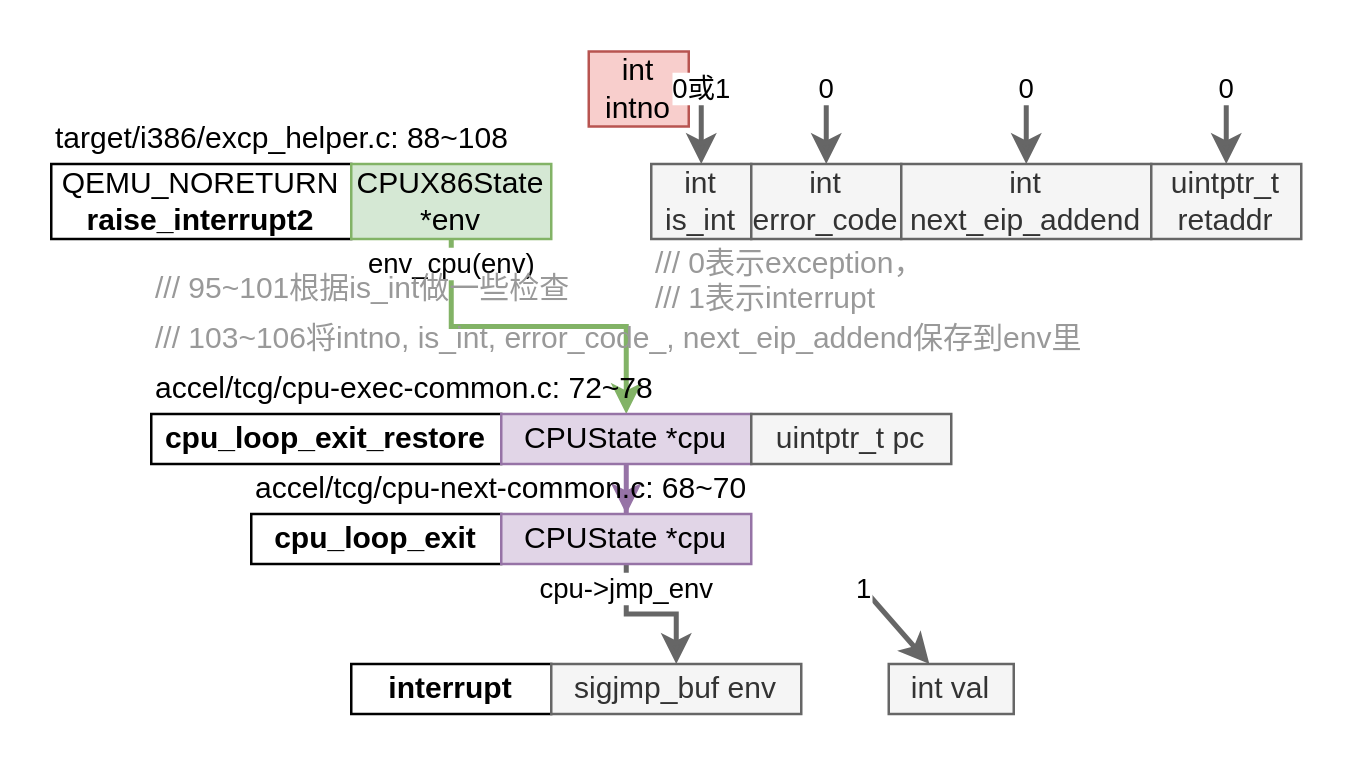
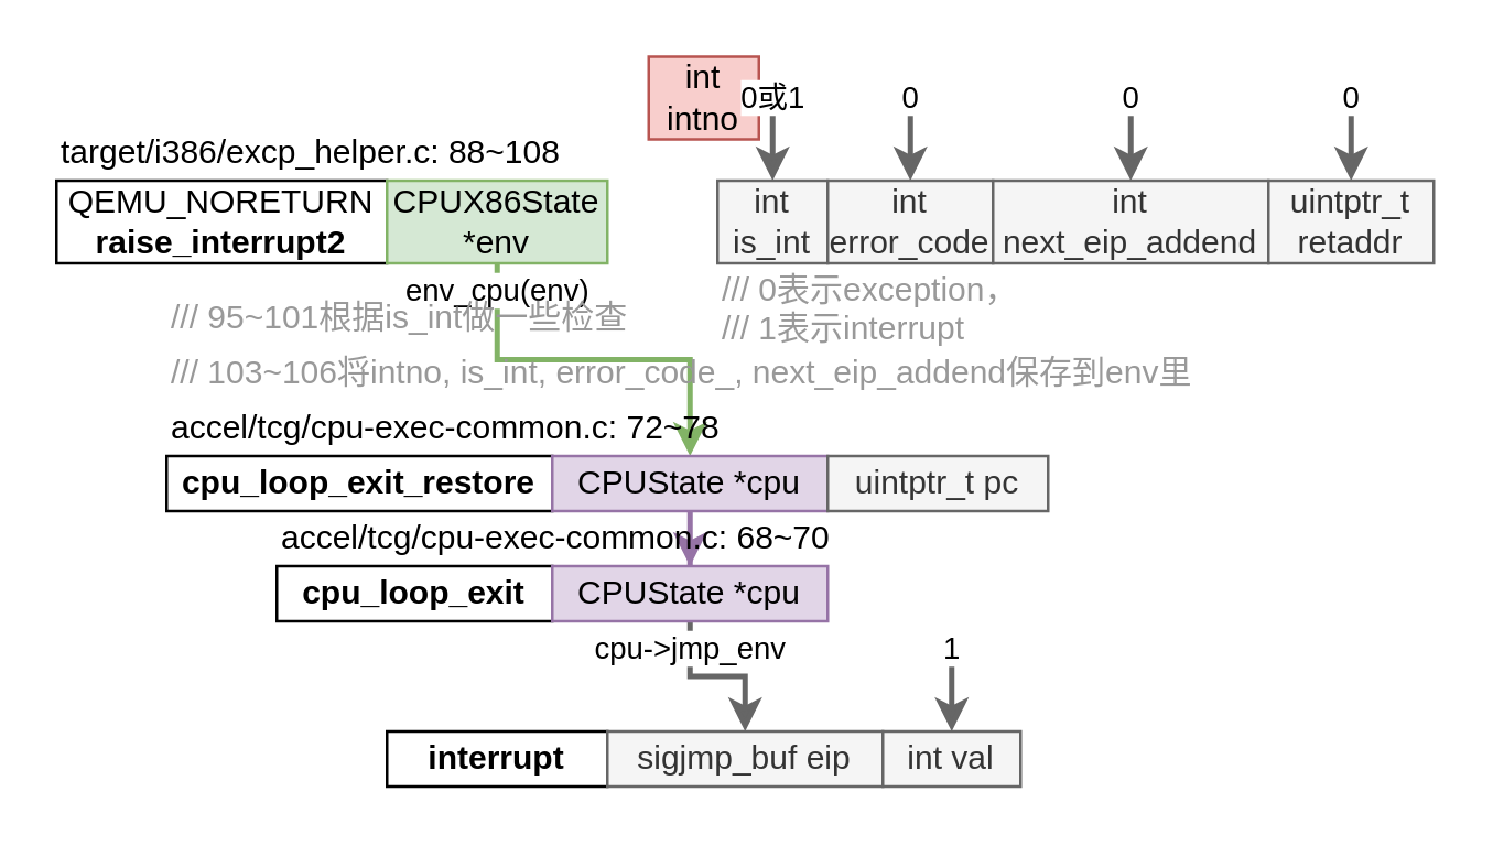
- <mxCell id="24" value="accel/tcg/cpu-next-common.c: 68~70" style="text;html=1;resizable=0;points=[];autosize=1;align=left;verticalAlign=top;spacingTop=-4;" vertex="1" parent="1"><mxGeometry x="100" y="185" width="210" height="20" as="geometry" /></mxCell>
+ <mxCell id="24" value="accel/tcg/cpu-exec-common.c: 68~70" style="text;html=1;resizable=0;points=[];autosize=1;align=left;verticalAlign=top;spacingTop=-4;" vertex="1" parent="1"><mxGeometry x="100" y="185" width="210" height="20" as="geometry" /></mxCell>
- <mxCell id="28" value="sigjmp_buf env" style="rounded=0;whiteSpace=wrap;html=1;fillColor=#f5f5f5;strokeColor=#666666;fontColor=#333333;" vertex="1" parent="1"><mxGeometry x="220" y="265" width="100" height="20" as="geometry" /></mxCell>
+ <mxCell id="28" value="sigjmp_buf eip" style="rounded=0;whiteSpace=wrap;html=1;fillColor=#f5f5f5;strokeColor=#666666;fontColor=#333333;" vertex="1" parent="1"><mxGeometry x="220" y="265" width="100" height="20" as="geometry" /></mxCell>
- <mxCell id="29" value="int val" style="rounded=0;whiteSpace=wrap;html=1;fillColor=#f5f5f5;strokeColor=#666666;fontColor=#333333;" vertex="1" parent="1"><mxGeometry x="355" y="265" width="50" height="20" as="geometry" /></mxCell>
+ <mxCell id="29" value="int val" style="rounded=0;whiteSpace=wrap;html=1;fillColor=#f5f5f5;strokeColor=#666666;fontColor=#333333;" vertex="1" parent="1"><mxGeometry x="320" y="265" width="50" height="20" as="geometry" /></mxCell>
